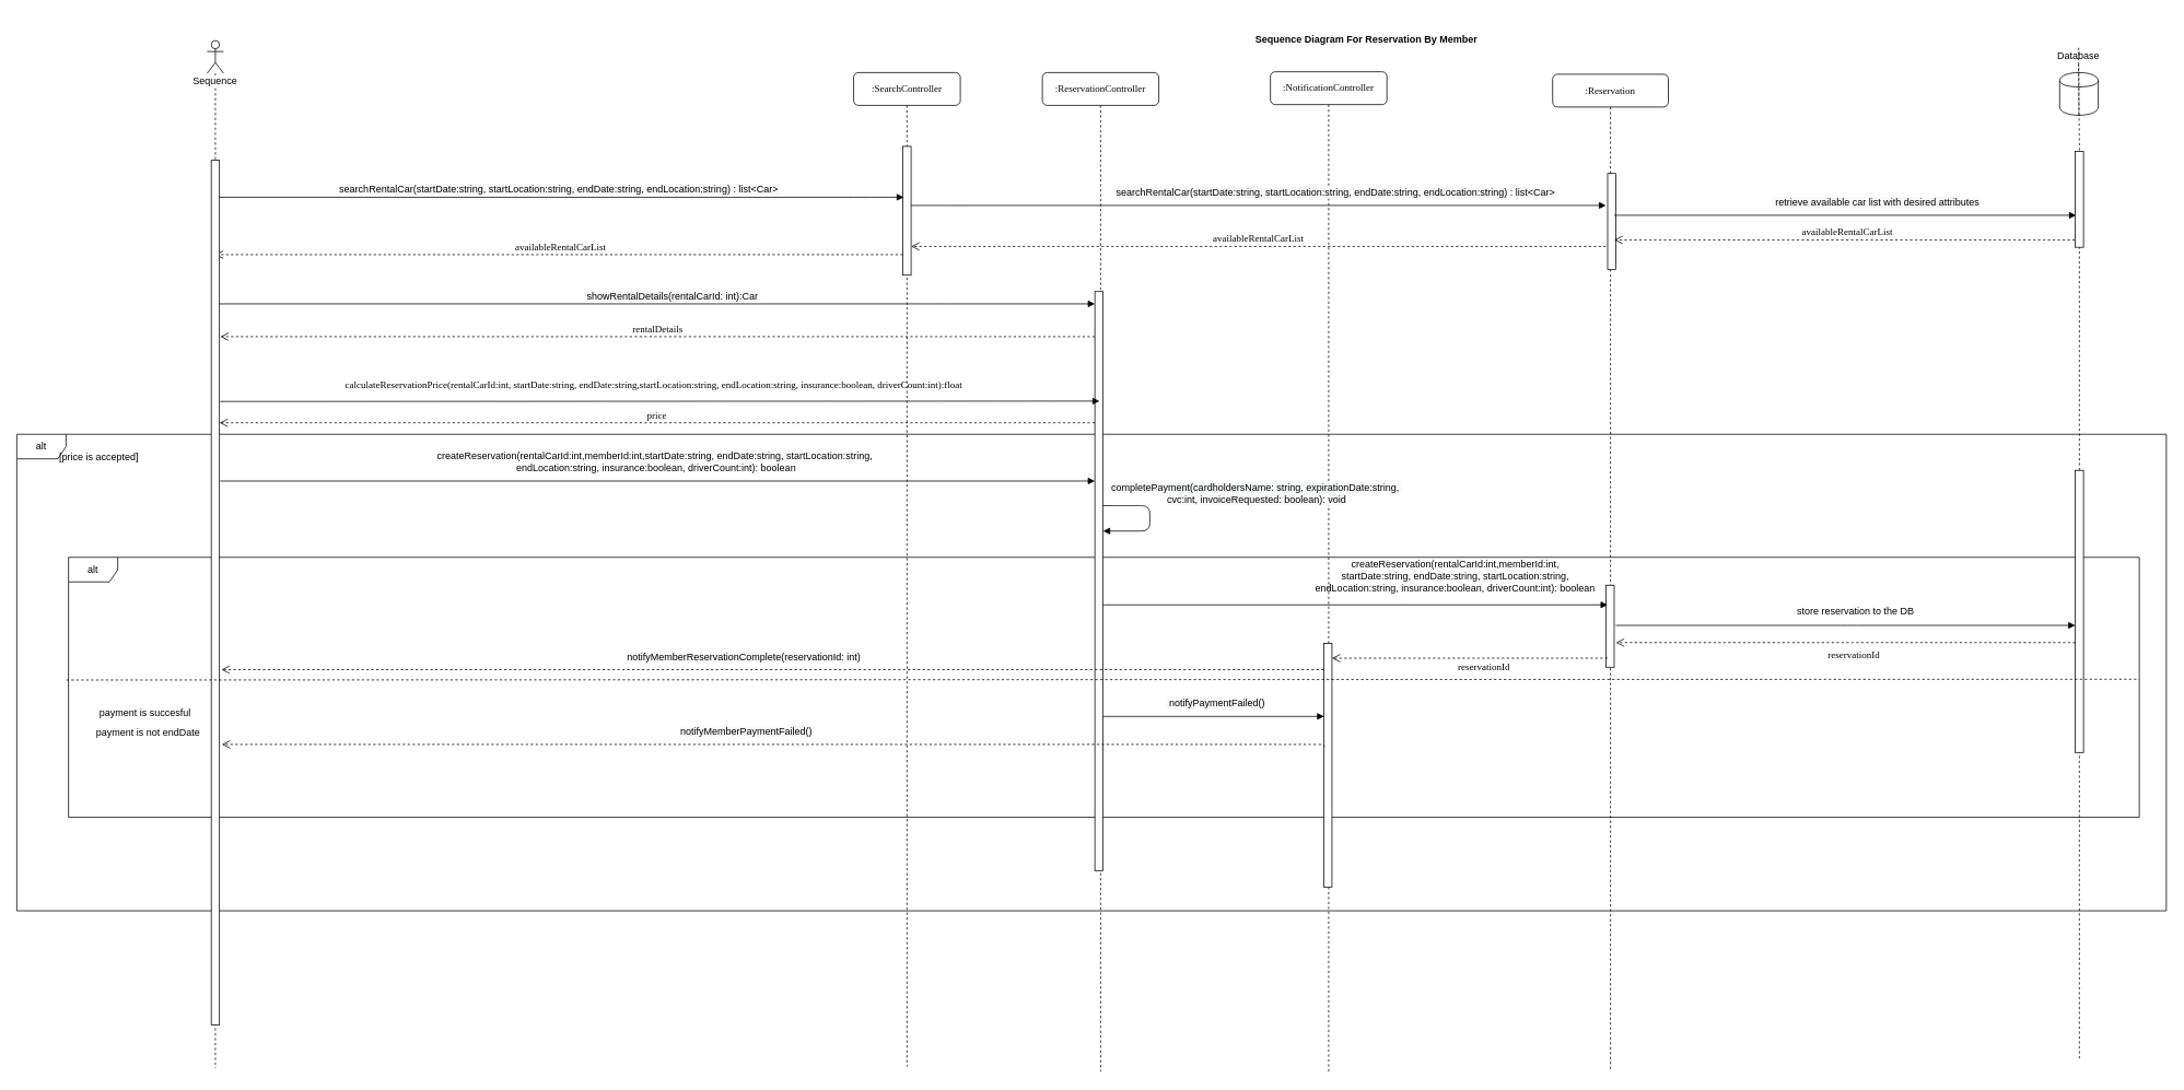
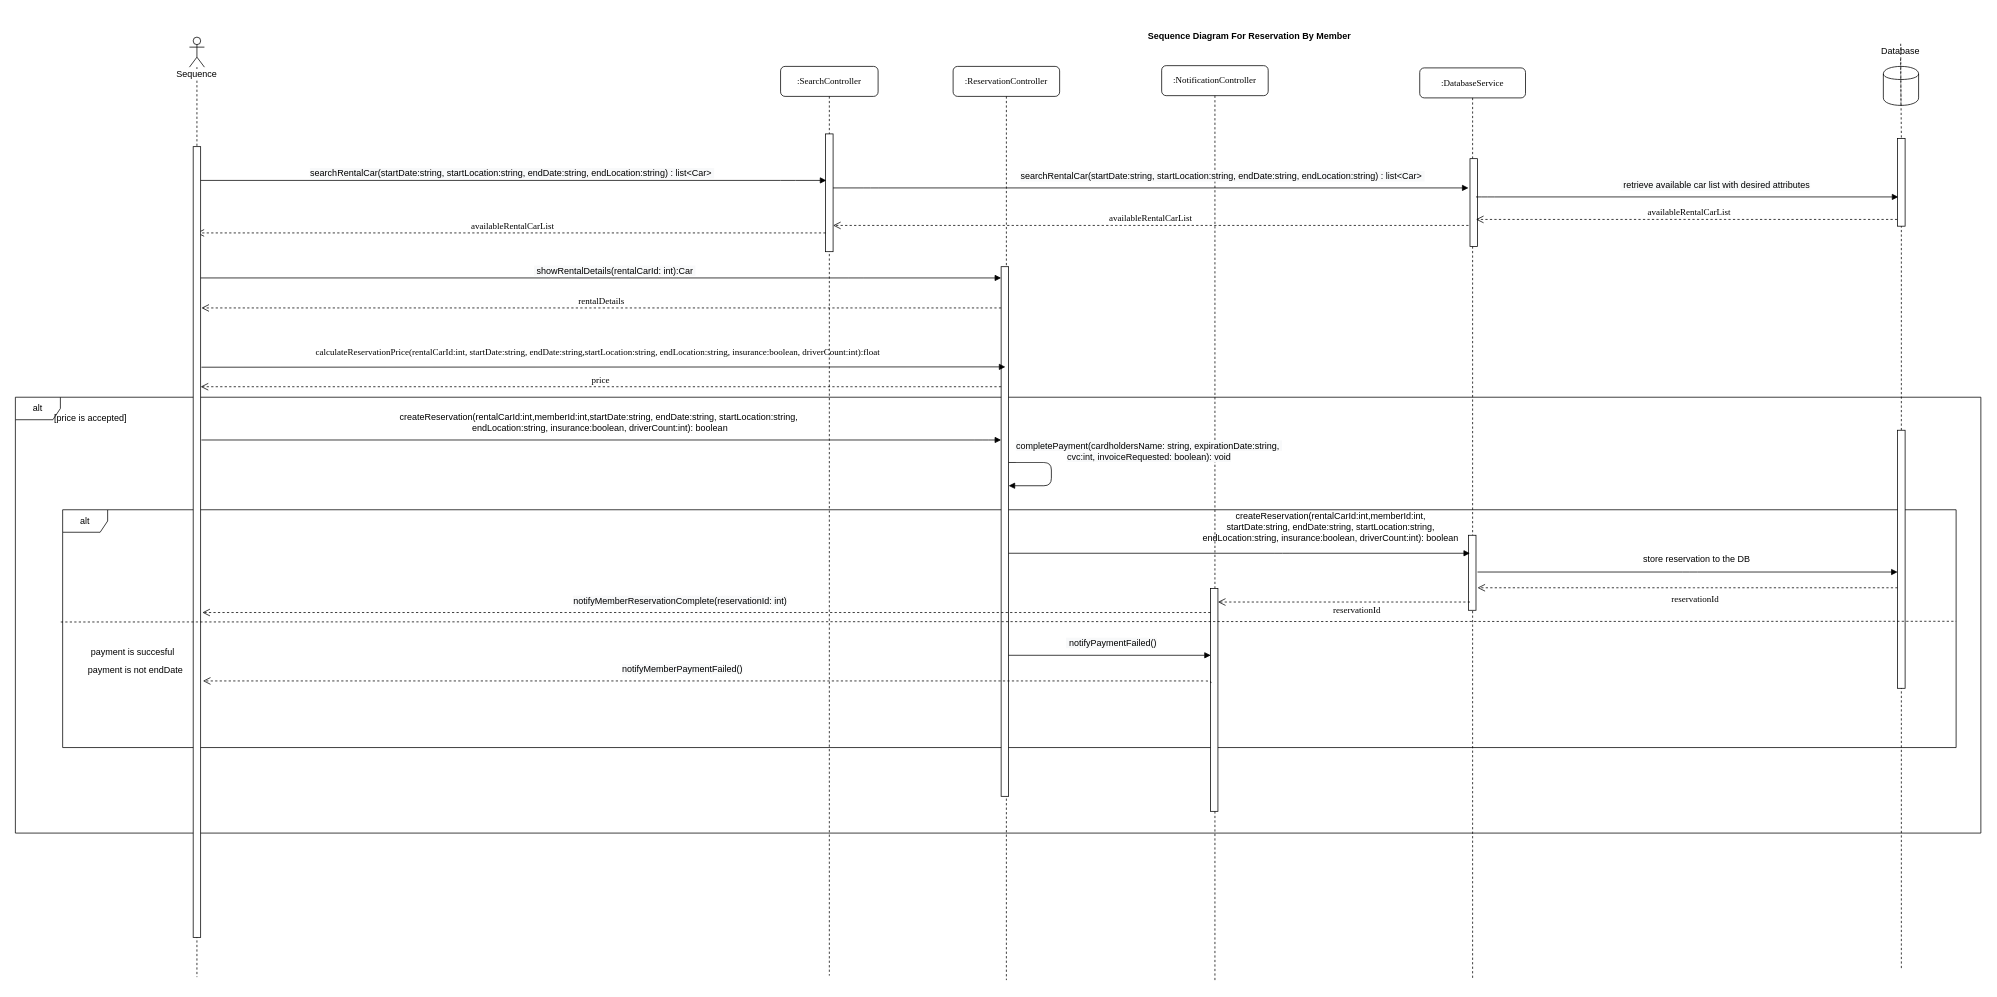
- <mxCell id="12" value=":Reservation" style="shape=umlLifeline;perimeter=lifelinePerimeter;whiteSpace=wrap;html=1;container=1;collapsible=0;recursiveResize=0;outlineConnect=0;rounded=1;shadow=0;comic=0;labelBackgroundColor=none;strokeWidth=1;fontFamily=Verdana;fontSize=12;align=center;" parent="1" vertex="1"><mxGeometry x="1892" y="90" width="141" height="1215" as="geometry" /></mxCell>
+ <mxCell id="12" value=":DatabaseService" style="shape=umlLifeline;perimeter=lifelinePerimeter;whiteSpace=wrap;html=1;container=1;collapsible=0;recursiveResize=0;outlineConnect=0;rounded=1;shadow=0;comic=0;labelBackgroundColor=none;strokeWidth=1;fontFamily=Verdana;fontSize=12;align=center;" parent="1" vertex="1"><mxGeometry x="1892" y="90" width="141" height="1215" as="geometry" /></mxCell>
